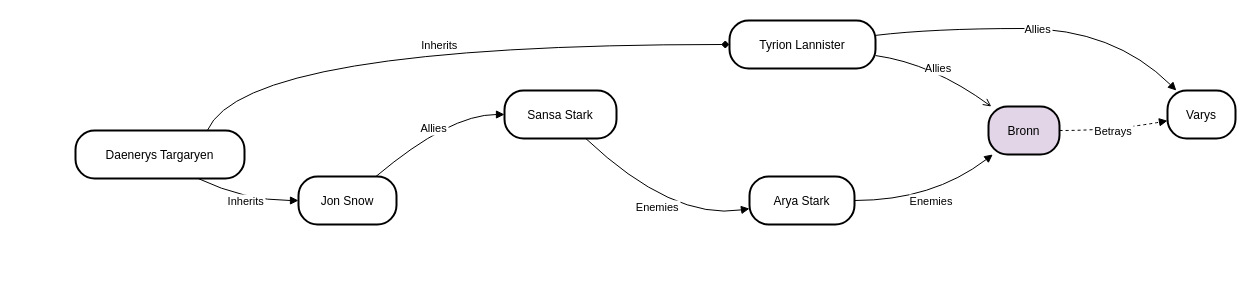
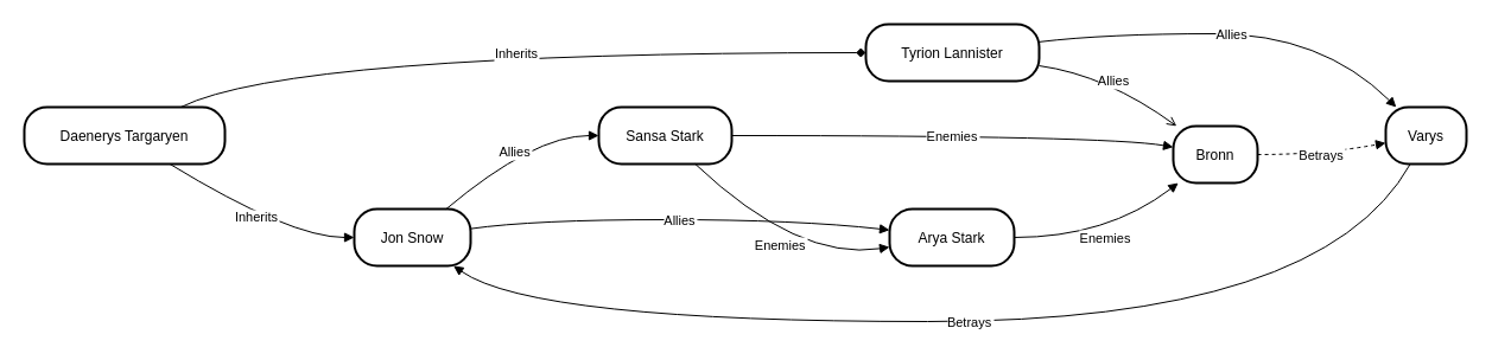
+ <mxCell id="16" value="Enemies" style="curved=1;startArrow=none;endArrow=block;exitX=1;exitY=0.5;entryX=0;entryY=0.37;" edge="1" parent="1" source="5" target="7"><mxGeometry relative="1" as="geometry"><Array as="points"><mxPoint x="932" y="114" /></Array></mxGeometry></mxCell>
- <mxCell id="7" value="Bronn" style="rounded=1;arcSize=40;strokeWidth=2;fillColor=#e1d5e7;" vertex="1" parent="1"><mxGeometry x="988" y="106" width="71" height="48" as="geometry" /></mxCell>
+ <mxCell id="7" value="Bronn" style="rounded=1;arcSize=40;strokeWidth=2" vertex="1" parent="1"><mxGeometry x="988" y="106" width="71" height="48" as="geometry" /></mxCell>
- <mxCell id="2" value="Daenerys Targaryen" style="rounded=1;arcSize=40;strokeWidth=2" vertex="1" parent="1"><mxGeometry x="75" y="130" width="169" height="48" as="geometry" /></mxCell>
+ <mxCell id="2" value="Daenerys Targaryen" style="rounded=1;arcSize=40;strokeWidth=2" vertex="1" parent="1"><mxGeometry x="20" y="90" width="169" height="48" as="geometry" /></mxCell>
+ <mxCell id="12" value="Allies" style="curved=1;startArrow=none;endArrow=block;exitX=0.99;exitY=0.35;entryX=0;entryY=0.37;" edge="1" parent="1" source="3" target="6"><mxGeometry relative="1" as="geometry"><Array as="points"><mxPoint x="449" y="185" /><mxPoint x="672" y="185" /></Array></mxGeometry></mxCell>
+ <mxCell id="19" value="Betrays" style="curved=1;startArrow=none;endArrow=block;exitX=0.3;exitY=1.01;entryX=0.86;entryY=1.01;" edge="1" parent="1" source="8" target="3"><mxGeometry relative="1" as="geometry"><Array as="points"><mxPoint x="1113" y="271" /><mxPoint x="449" y="271" /></Array></mxGeometry></mxCell>
